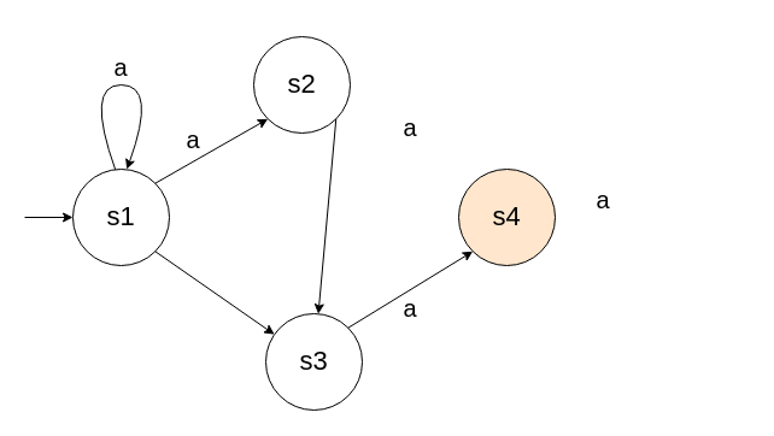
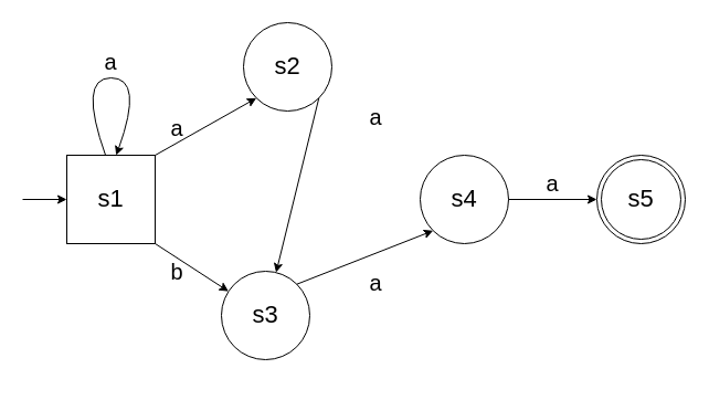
- <mxCell id="6" value="&lt;font style=&quot;font-size: 22px;&quot;&gt;s2&lt;/font&gt;" style="ellipse;whiteSpace=wrap;html=1;aspect=fixed;" vertex="1" parent="1"><mxGeometry x="210" y="30" width="80" height="80" as="geometry" /></mxCell>
+ <mxCell id="6" value="&lt;font style=&quot;font-size: 22px;&quot;&gt;s2&lt;/font&gt;" style="ellipse;whiteSpace=wrap;html=1;aspect=fixed;" vertex="1" parent="1"><mxGeometry x="220" y="20" width="80" height="80" as="geometry" /></mxCell>
- <mxCell id="2" value="&lt;font style=&quot;font-size: 22px;&quot;&gt;s1&lt;/font&gt;" style="ellipse;whiteSpace=wrap;html=1;aspect=fixed;" vertex="1" parent="1"><mxGeometry x="60" y="140" width="80" height="80" as="geometry" /></mxCell>
+ <mxCell id="2" value="&lt;font style=&quot;font-size: 22px;&quot;&gt;s1&lt;/font&gt;" style="whiteSpace=wrap;html=1;aspect=fixed;rounded=0;" vertex="1" parent="1"><mxGeometry x="60" y="140" width="80" height="80" as="geometry" /></mxCell>
- <mxCell id="12" value="&lt;div&gt;&lt;font style=&quot;font-size: 22px;&quot;&gt;s4&lt;/font&gt;&lt;/div&gt;" style="ellipse;whiteSpace=wrap;html=1;aspect=fixed;fillColor=#ffe6cc;" vertex="1" parent="1"><mxGeometry x="380" y="140" width="80" height="80" as="geometry" /></mxCell>
+ <mxCell id="12" value="&lt;div&gt;&lt;font style=&quot;font-size: 22px;&quot;&gt;s4&lt;/font&gt;&lt;/div&gt;" style="ellipse;whiteSpace=wrap;html=1;aspect=fixed;" vertex="1" parent="1"><mxGeometry x="380" y="140" width="80" height="80" as="geometry" /></mxCell>
+ <mxCell id="16" value="" style="endArrow=classic;html=1;rounded=0;exitX=1;exitY=0.5;exitDx=0;exitDy=0;entryX=0;entryY=0.5;entryDx=0;entryDy=0;" edge="1" parent="1" source="12" target="13"><mxGeometry width="50" height="50" relative="1" as="geometry"><mxPoint x="410" y="270" as="sourcePoint" /><mxPoint x="460" y="220" as="targetPoint" /></mxGeometry></mxCell>
+ <mxCell id="13" value="&lt;font style=&quot;font-size: 22px;&quot;&gt;s5&lt;/font&gt;" style="ellipse;shape=doubleEllipse;whiteSpace=wrap;html=1;aspect=fixed;" vertex="1" parent="1"><mxGeometry x="540" y="140" width="80" height="80" as="geometry" /></mxCell>
+ <mxCell id="11" value="&lt;font style=&quot;font-size: 20px;&quot;&gt;b&lt;/font&gt;" style="text;html=1;strokeColor=none;fillColor=none;align=center;verticalAlign=middle;whiteSpace=wrap;rounded=0;" vertex="1" parent="1"><mxGeometry x="130" y="230" width="60" height="30" as="geometry" /></mxCell>
- <mxCell id="7" value="&lt;font style=&quot;font-size: 22px;&quot;&gt;s3&lt;/font&gt;" style="ellipse;whiteSpace=wrap;html=1;aspect=fixed;" vertex="1" parent="1"><mxGeometry x="220" y="260" width="80" height="80" as="geometry" /></mxCell>
+ <mxCell id="7" value="&lt;font style=&quot;font-size: 22px;&quot;&gt;s3&lt;/font&gt;" style="ellipse;whiteSpace=wrap;html=1;aspect=fixed;" vertex="1" parent="1"><mxGeometry x="200" y="245" width="80" height="80" as="geometry" /></mxCell>
